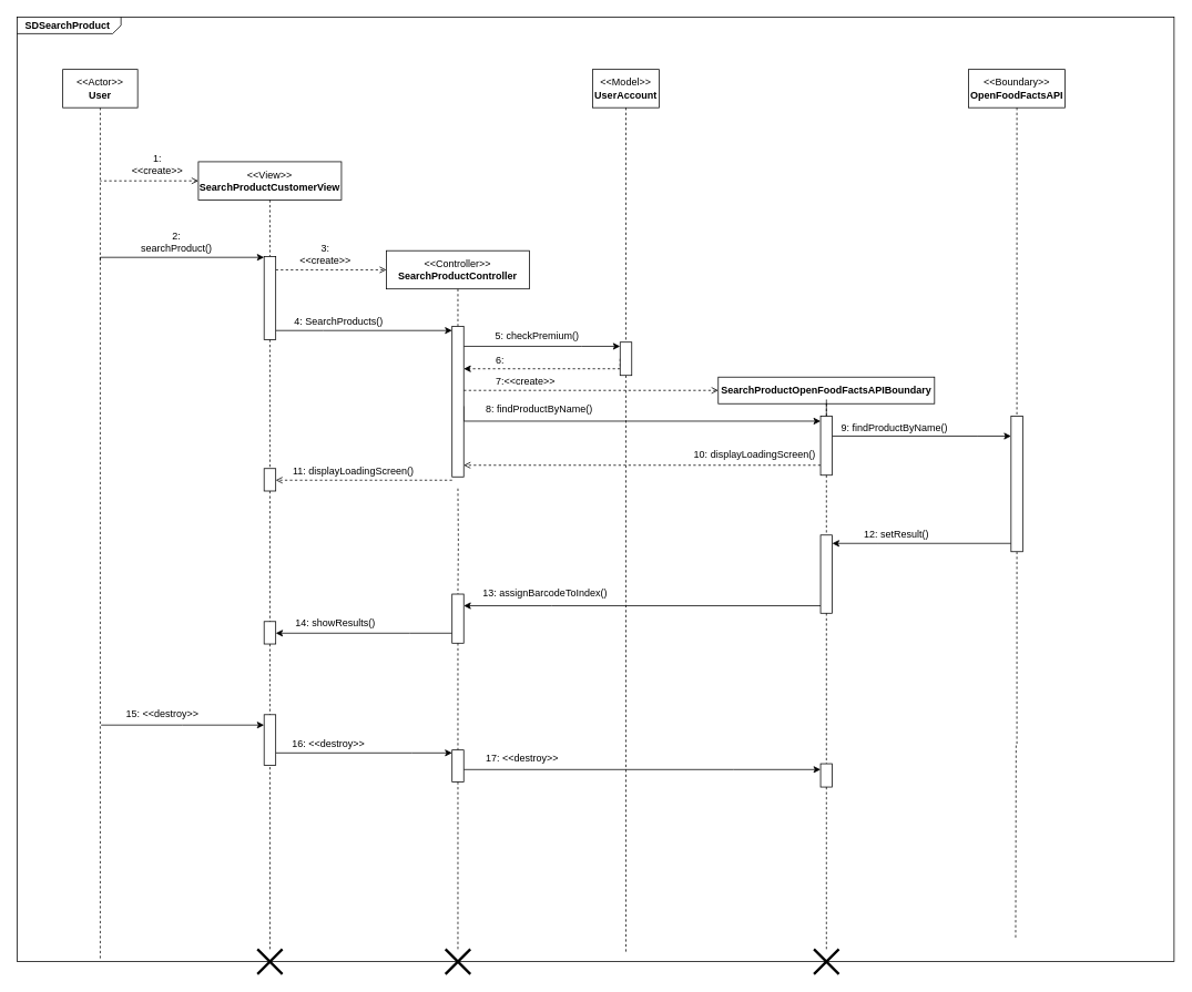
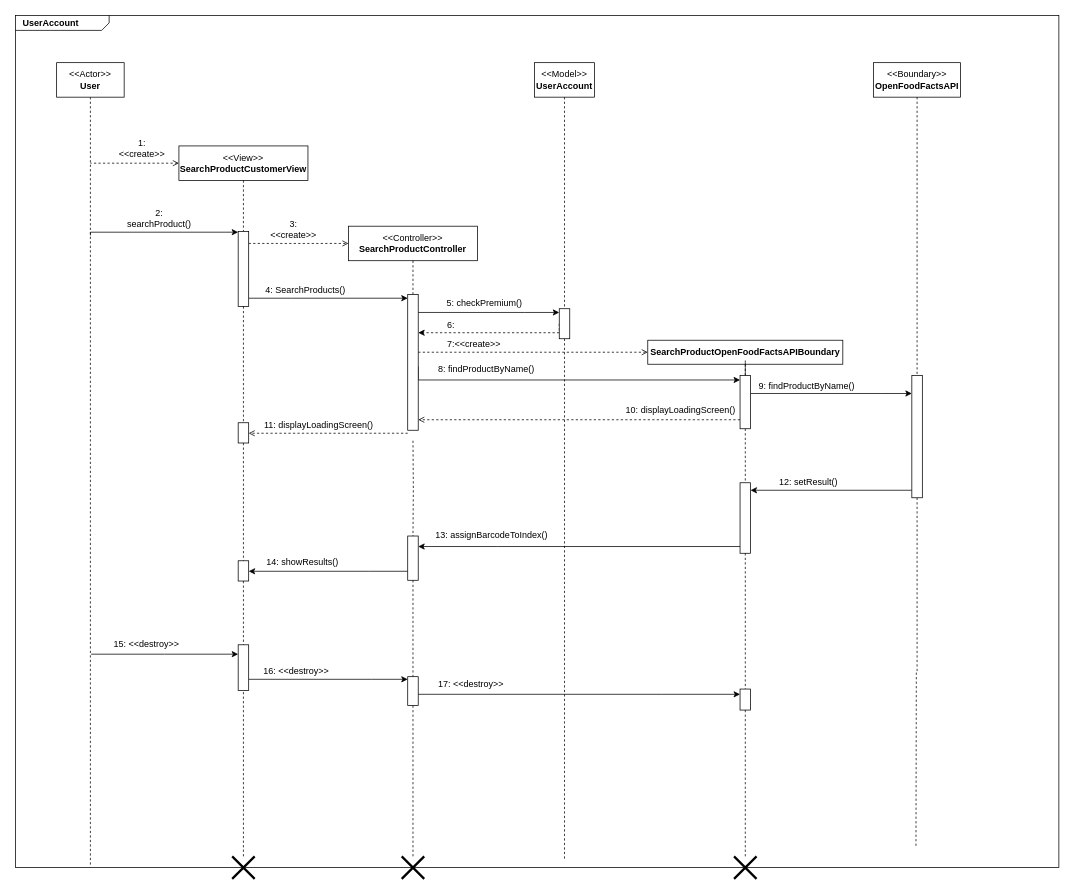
- <mxCell id="75" value="&lt;p style=&quot;margin:0px;margin-top:4px;margin-left:10px;text-align:left;&quot;&gt;&lt;b&gt;SDSearchProduct&lt;/b&gt;&lt;/p&gt;" style="html=1;shape=mxgraph.sysml.package;xSize=90;align=left;spacingLeft=10;overflow=fill;recursiveResize=0;fillOpacity=0;labelX=125.57;" vertex="1" parent="1"><mxGeometry x="20" y="20" width="1391" height="1136" as="geometry" /></mxCell>
+ <mxCell id="75" value="&lt;p style=&quot;margin:0px;margin-top:4px;margin-left:10px;text-align:left;&quot;&gt;&lt;b&gt;UserAccount&lt;/b&gt;&lt;/p&gt;" style="html=1;shape=mxgraph.sysml.package;xSize=90;align=left;spacingLeft=10;overflow=fill;recursiveResize=0;fillOpacity=0;labelX=125.57;" vertex="1" parent="1"><mxGeometry x="20" y="20" width="1391" height="1136" as="geometry" /></mxCell>
